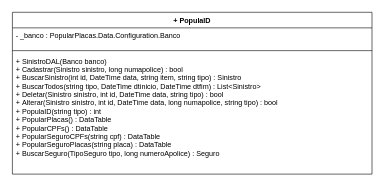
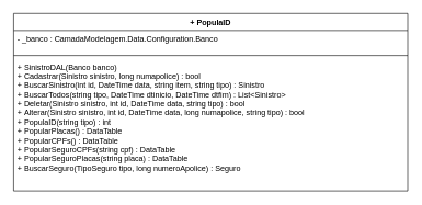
- <mxCell id="3" value="- _banco : PopularPlacas.Data.Configuration.Banco" style="text;strokeColor=none;fillColor=none;align=left;verticalAlign=top;spacingLeft=4;spacingRight=4;overflow=hidden;rotatable=0;points=[[0,0.5],[1,0.5]];portConstraint=eastwest;" parent="2" vertex="1"><mxGeometry y="26" width="600" height="34" as="geometry" /></mxCell>
+ <mxCell id="3" value="- _banco : CamadaModelagem.Data.Configuration.Banco" style="text;strokeColor=none;fillColor=none;align=left;verticalAlign=top;spacingLeft=4;spacingRight=4;overflow=hidden;rotatable=0;points=[[0,0.5],[1,0.5]];portConstraint=eastwest;" parent="2" vertex="1"><mxGeometry y="26" width="600" height="34" as="geometry" /></mxCell>
